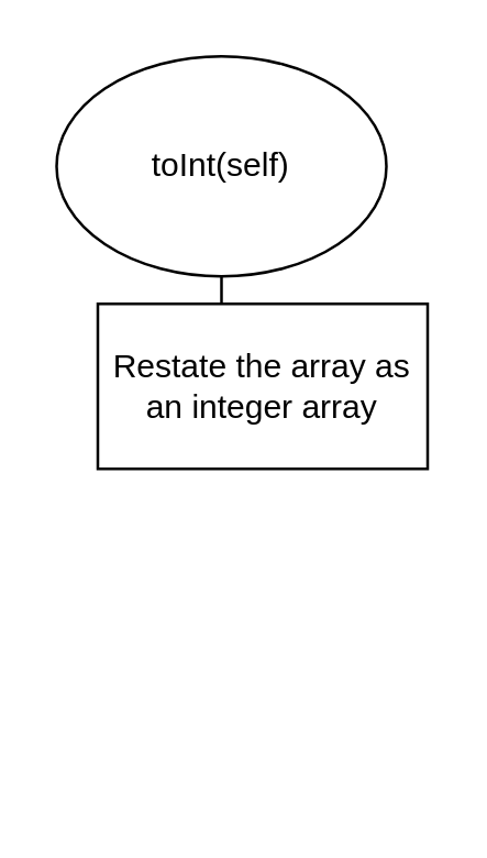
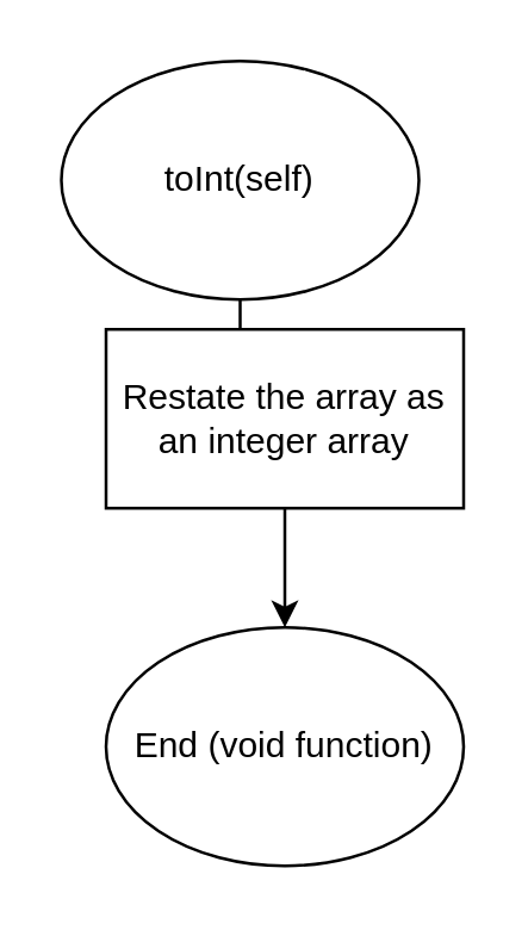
+ <mxCell id="4" value="" style="edgeStyle=orthogonalEdgeStyle;rounded=0;orthogonalLoop=1;jettySize=auto;html=1;" edge="1" parent="1" source="5" target="6"><mxGeometry relative="1" as="geometry" /></mxCell>
+ <mxCell id="6" value="End (void function)" style="ellipse;whiteSpace=wrap;html=1;" vertex="1" parent="1"><mxGeometry x="35" y="210" width="120" height="80" as="geometry" /></mxCell>
